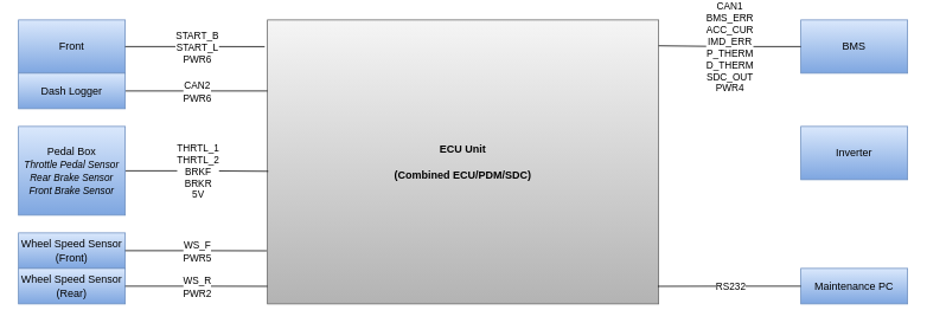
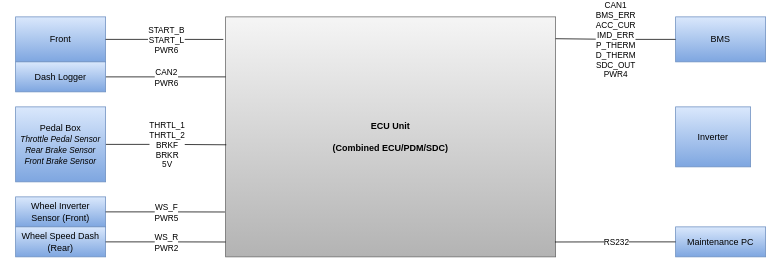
- <mxCell id="4" value="Inverter" style="rounded=0;whiteSpace=wrap;html=1;fillColor=#dae8fc;gradientColor=#7ea6e0;strokeColor=#6c8ebf;" parent="1" vertex="1"><mxGeometry x="900" y="140" width="120" height="60" as="geometry" /></mxCell>
+ <mxCell id="4" value="Inverter" style="rounded=0;whiteSpace=wrap;html=1;fillColor=#dae8fc;gradientColor=#7ea6e0;strokeColor=#6c8ebf;" parent="1" vertex="1"><mxGeometry x="900" y="140" width="100" height="80" as="geometry" /></mxCell>
- <mxCell id="6" value="Wheel Speed Sensor (Front)" style="rounded=0;whiteSpace=wrap;html=1;fillColor=#dae8fc;gradientColor=#7ea6e0;strokeColor=#6c8ebf;" parent="1" vertex="1"><mxGeometry x="20" y="260" width="120" height="40" as="geometry" /></mxCell>
+ <mxCell id="6" value="Wheel Inverter Sensor (Front)" style="rounded=0;whiteSpace=wrap;html=1;fillColor=#dae8fc;gradientColor=#7ea6e0;strokeColor=#6c8ebf;" parent="1" vertex="1"><mxGeometry x="20" y="260" width="120" height="40" as="geometry" /></mxCell>
- <mxCell id="7" value="Wheel Speed Sensor (Rear)" style="rounded=0;whiteSpace=wrap;html=1;fillColor=#dae8fc;gradientColor=#7ea6e0;strokeColor=#6c8ebf;" parent="1" vertex="1"><mxGeometry x="20" y="300" width="120" height="40" as="geometry" /></mxCell>
+ <mxCell id="7" value="Wheel Speed Dash (Rear)" style="rounded=0;whiteSpace=wrap;html=1;fillColor=#dae8fc;gradientColor=#7ea6e0;strokeColor=#6c8ebf;" parent="1" vertex="1"><mxGeometry x="20" y="300" width="120" height="40" as="geometry" /></mxCell>
